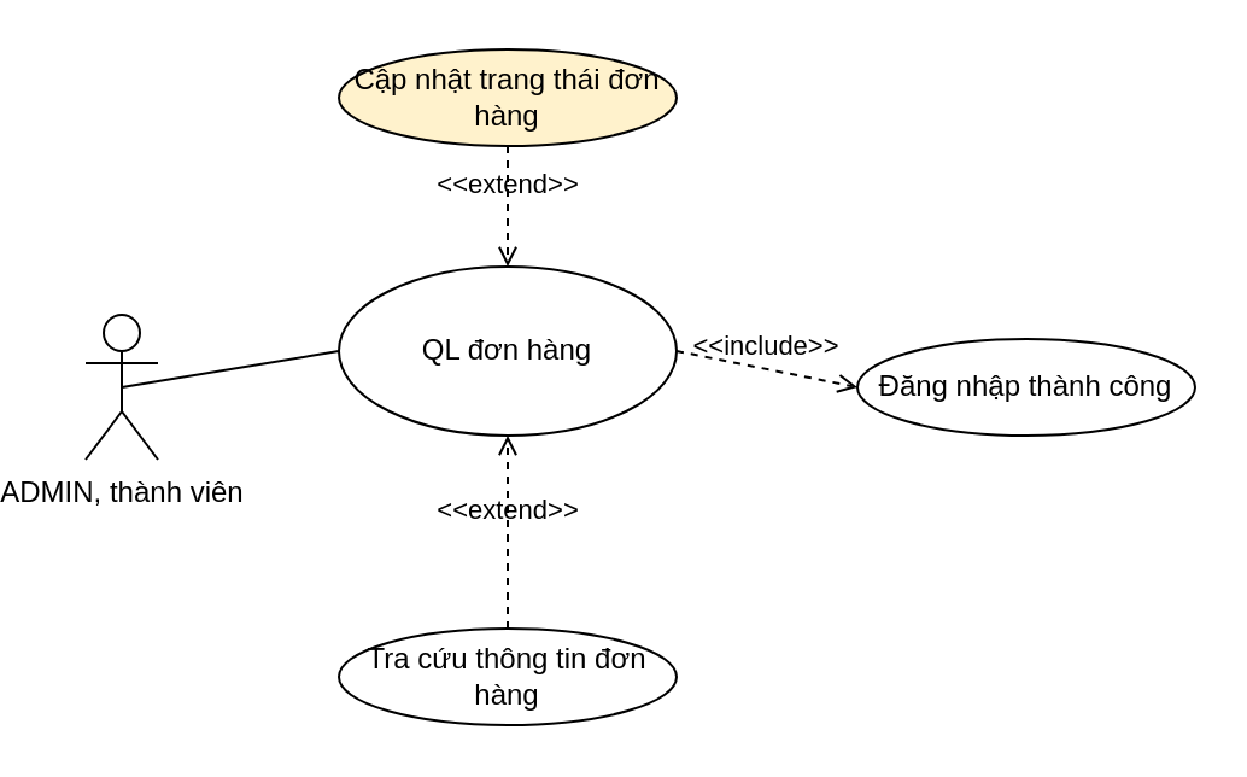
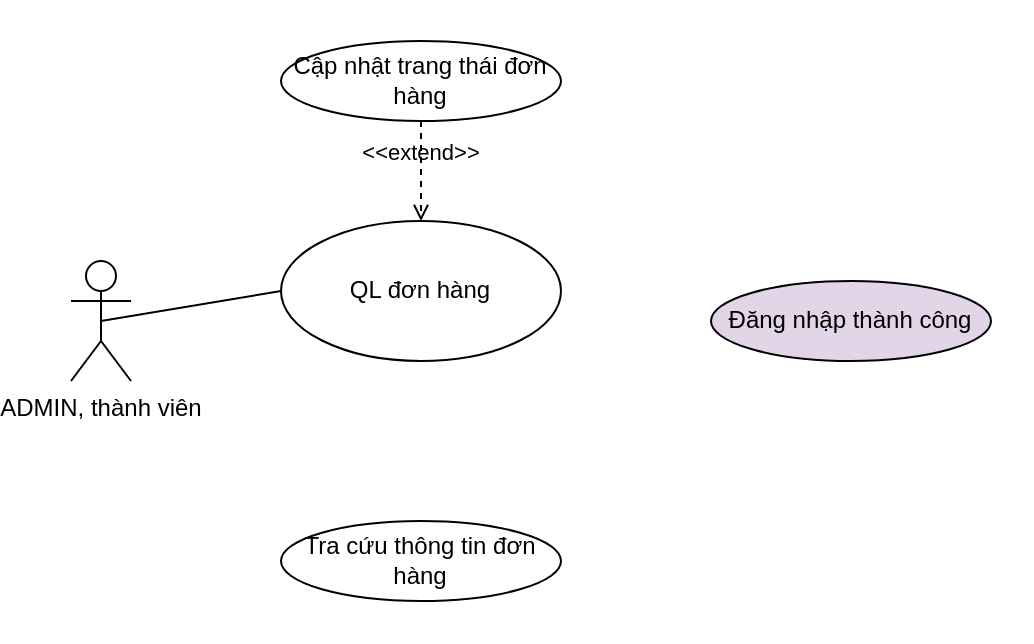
- <mxCell id="5" value="Cập nhật trang thái đơn hàng" style="ellipse;whiteSpace=wrap;html=1;fillColor=#fff2cc;" vertex="1" parent="1"><mxGeometry x="125" y="20" width="140" height="40" as="geometry" /></mxCell>
+ <mxCell id="5" value="Cập nhật trang thái đơn hàng" style="ellipse;whiteSpace=wrap;html=1;" vertex="1" parent="1"><mxGeometry x="125" y="20" width="140" height="40" as="geometry" /></mxCell>
- <mxCell id="7" value="&amp;lt;&amp;lt;include&amp;gt;&amp;gt;" style="html=1;verticalAlign=bottom;labelBackgroundColor=none;endArrow=open;endFill=0;dashed=1;rounded=0;exitX=1;exitY=0.5;exitDx=0;exitDy=0;entryX=0;entryY=0.5;entryDx=0;entryDy=0;entryPerimeter=0;" edge="1" parent="1" source="3" target="4"><mxGeometry width="160" relative="1" as="geometry"><mxPoint x="180" y="200" as="sourcePoint" /><mxPoint x="340" y="200" as="targetPoint" /></mxGeometry></mxCell>
- <mxCell id="4" value="Đăng nhập thành công" style="ellipse;whiteSpace=wrap;html=1;" vertex="1" parent="1"><mxGeometry x="340" y="140" width="140" height="40" as="geometry" /></mxCell>
+ <mxCell id="4" value="Đăng nhập thành công" style="ellipse;whiteSpace=wrap;html=1;fillColor=#e1d5e7;" vertex="1" parent="1"><mxGeometry x="340" y="140" width="140" height="40" as="geometry" /></mxCell>
- <mxCell id="10" value="&amp;lt;&amp;lt;extend&amp;gt;&amp;gt;" style="html=1;verticalAlign=bottom;labelBackgroundColor=none;endArrow=open;endFill=0;dashed=1;rounded=0;entryX=0.5;entryY=1;entryDx=0;entryDy=0;exitX=0.5;exitY=0;exitDx=0;exitDy=0;" edge="1" parent="1" source="9" target="3"><mxGeometry width="160" relative="1" as="geometry"><mxPoint x="340" y="270" as="sourcePoint" /><mxPoint x="254" y="195" as="targetPoint" /></mxGeometry></mxCell>
